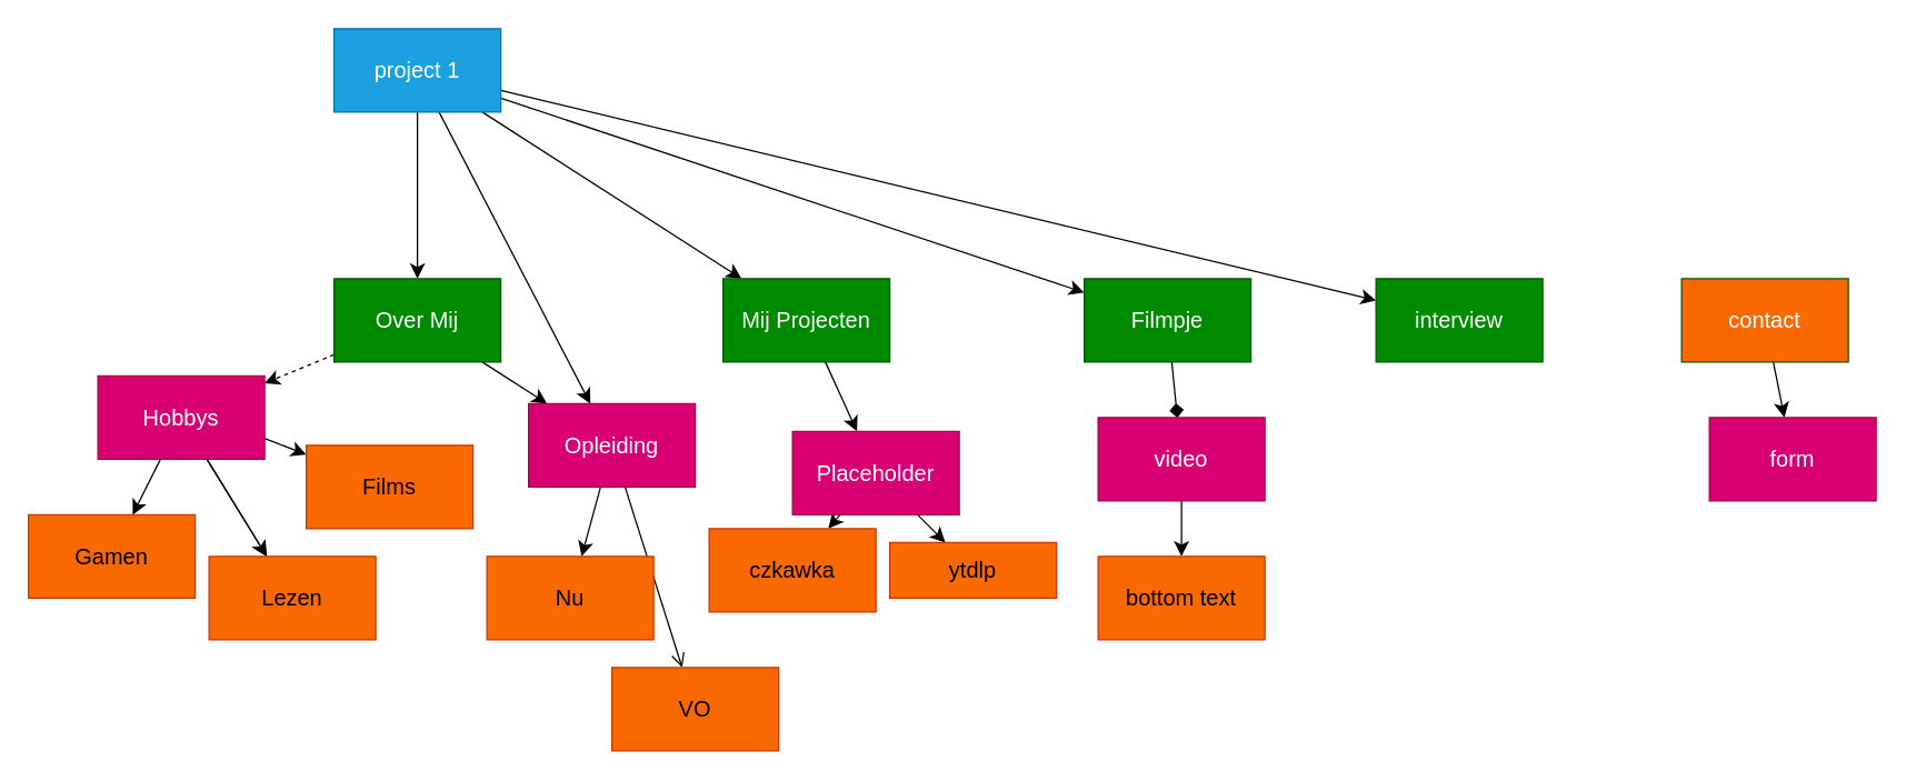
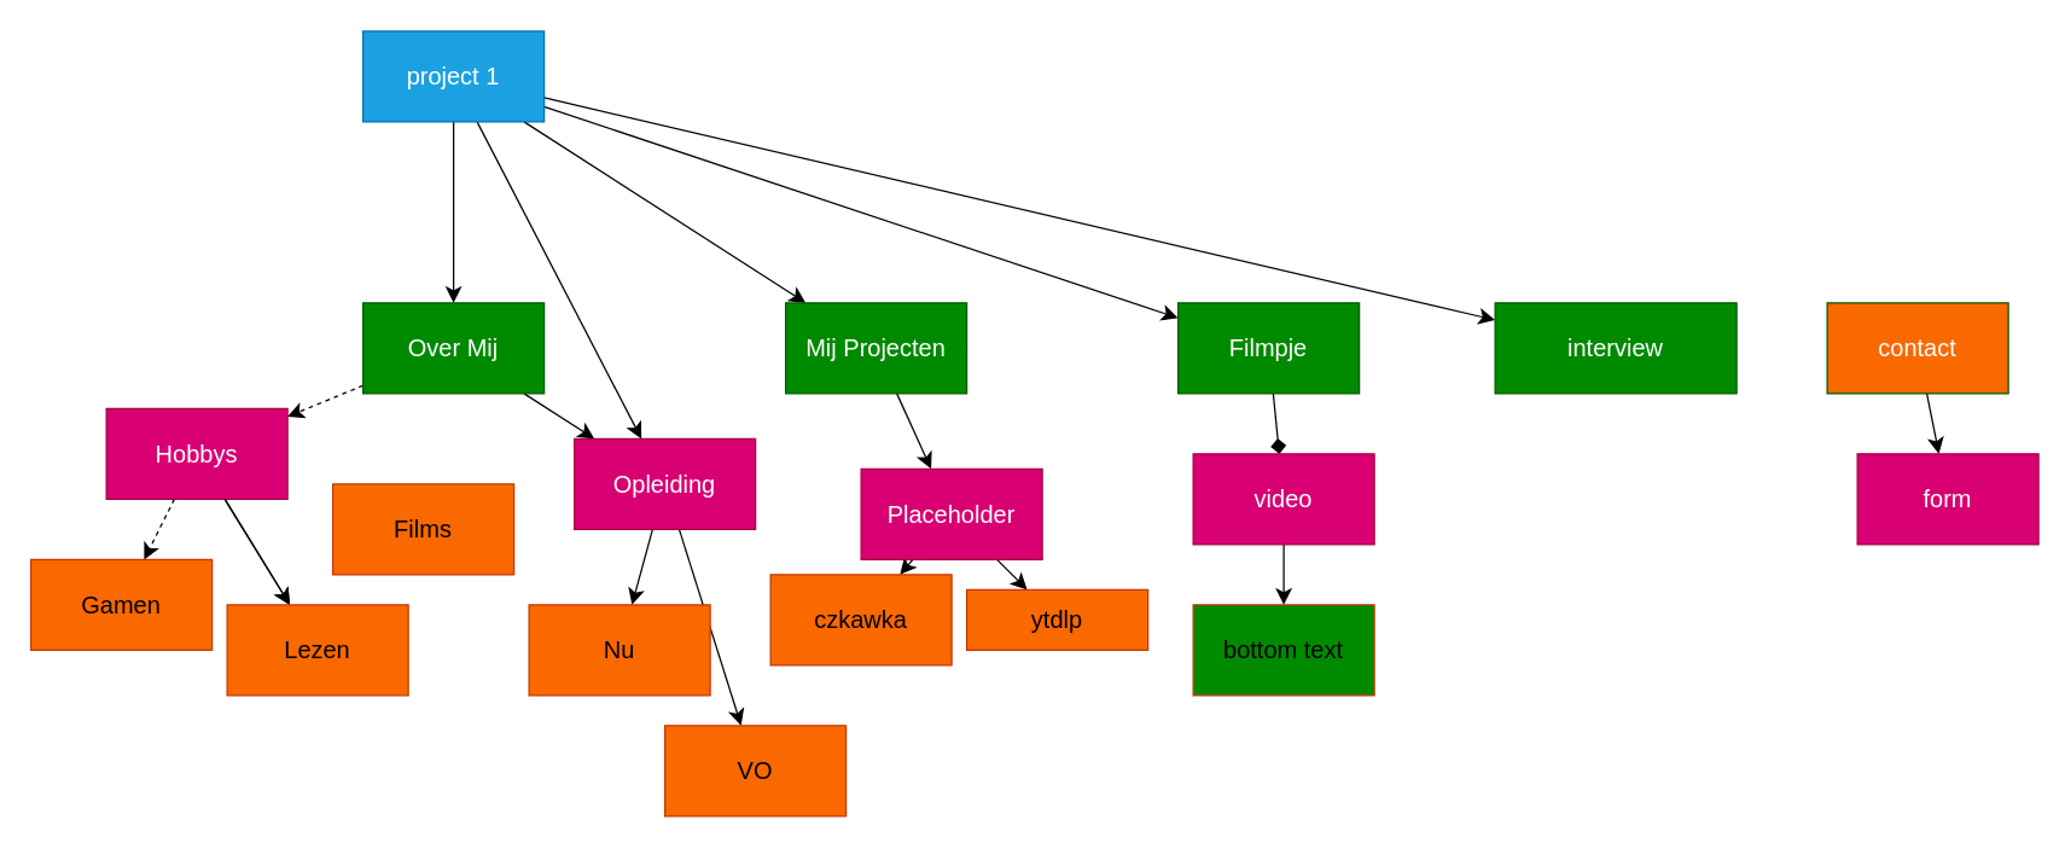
- <mxCell id="15" value="interview" style="whiteSpace=wrap;html=1;fontSize=16;rounded=0;fillColor=#008a00;fontColor=#ffffff;strokeColor=#005700;" vertex="1" parent="1"><mxGeometry x="990" y="200" width="120" height="60" as="geometry" /></mxCell>
+ <mxCell id="15" value="interview" style="whiteSpace=wrap;html=1;fontSize=16;rounded=0;fillColor=#008a00;fontColor=#ffffff;strokeColor=#005700;" vertex="1" parent="1"><mxGeometry x="990" y="200" width="160" height="60" as="geometry" /></mxCell>
- <mxCell id="20" value="" style="edgeStyle=none;curved=1;rounded=0;orthogonalLoop=1;jettySize=auto;html=1;fontSize=12;startSize=8;endSize=8;exitX=1;exitY=0.75;exitDx=0;exitDy=0;" edge="1" parent="1" source="21" target="26"><mxGeometry relative="1" as="geometry" /></mxCell>
- <mxCell id="18" value="" style="edgeStyle=none;curved=1;rounded=0;orthogonalLoop=1;jettySize=auto;html=1;fontSize=12;startSize=8;endSize=8;" edge="1" parent="1" source="21" target="25"><mxGeometry relative="1" as="geometry" /></mxCell>
+ <mxCell id="18" value="" style="edgeStyle=none;curved=1;rounded=0;orthogonalLoop=1;jettySize=auto;html=1;fontSize=12;startSize=8;endSize=8;dashed=1;" edge="1" parent="1" source="21" target="25"><mxGeometry relative="1" as="geometry" /></mxCell>
- <mxCell id="38" value="bottom text" style="whiteSpace=wrap;html=1;fontSize=16;fillColor=#fa6800;strokeColor=#C73500;fontColor=#000000;rounded=0;" vertex="1" parent="1"><mxGeometry x="790" y="400" width="120" height="60" as="geometry" /></mxCell>
+ <mxCell id="38" value="bottom text" style="whiteSpace=wrap;html=1;fontSize=16;fillColor=#008a00;strokeColor=#C73500;fontColor=#000000;rounded=0;" vertex="1" parent="1"><mxGeometry x="790" y="400" width="120" height="60" as="geometry" /></mxCell>
- <mxCell id="23" value="" style="edgeStyle=none;curved=1;rounded=0;orthogonalLoop=1;jettySize=auto;html=1;fontSize=12;startSize=8;endSize=8;endArrow=open;" edge="1" parent="1" source="24" target="30"><mxGeometry relative="1" as="geometry" /></mxCell>
+ <mxCell id="23" value="" style="edgeStyle=none;curved=1;rounded=0;orthogonalLoop=1;jettySize=auto;html=1;fontSize=12;startSize=8;endSize=8;" edge="1" parent="1" source="24" target="30"><mxGeometry relative="1" as="geometry" /></mxCell>
